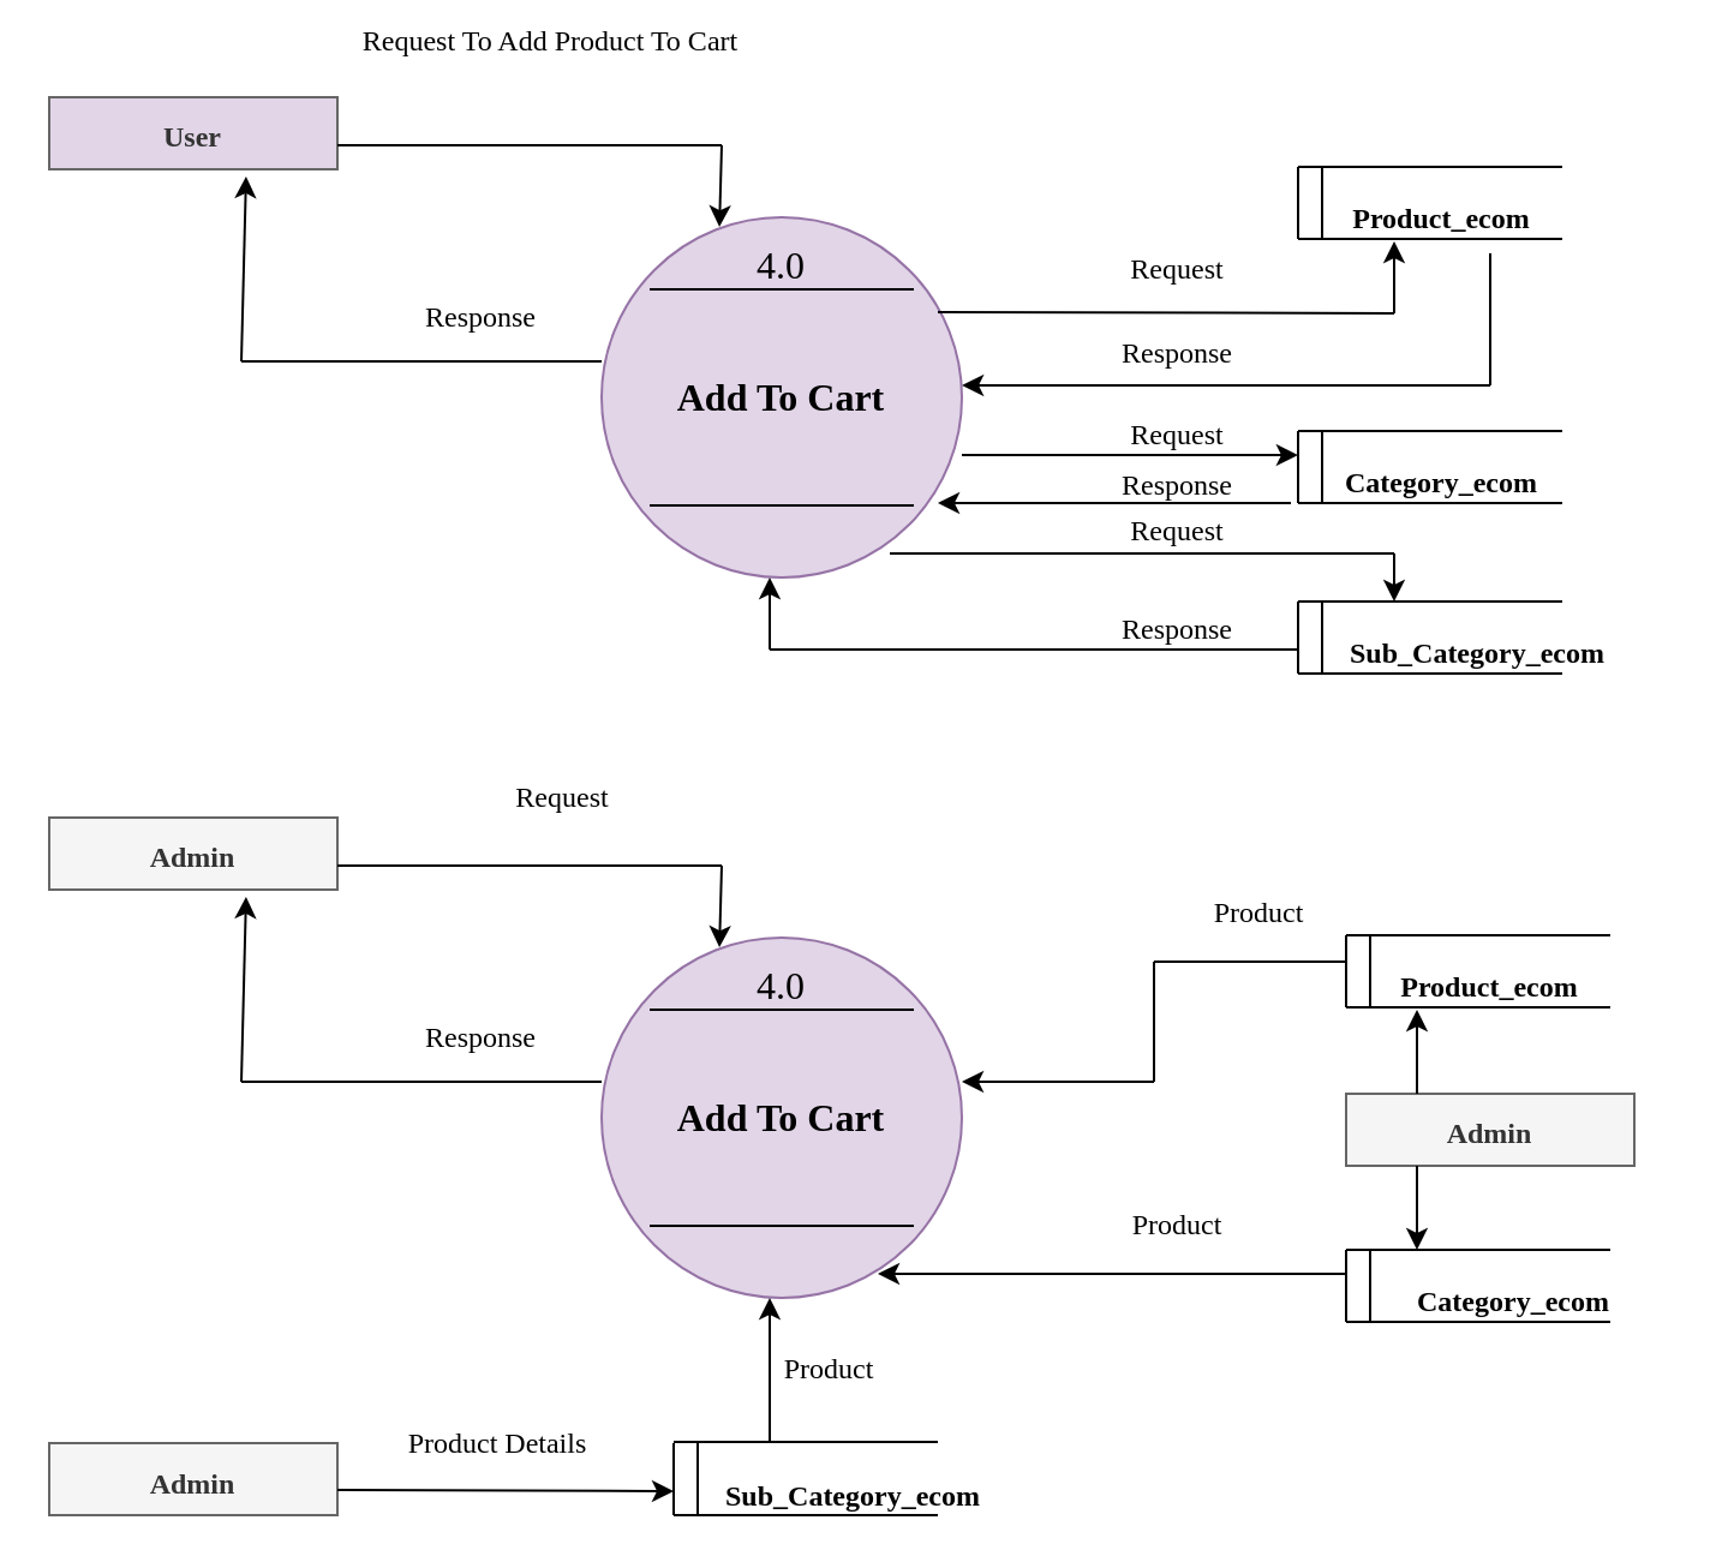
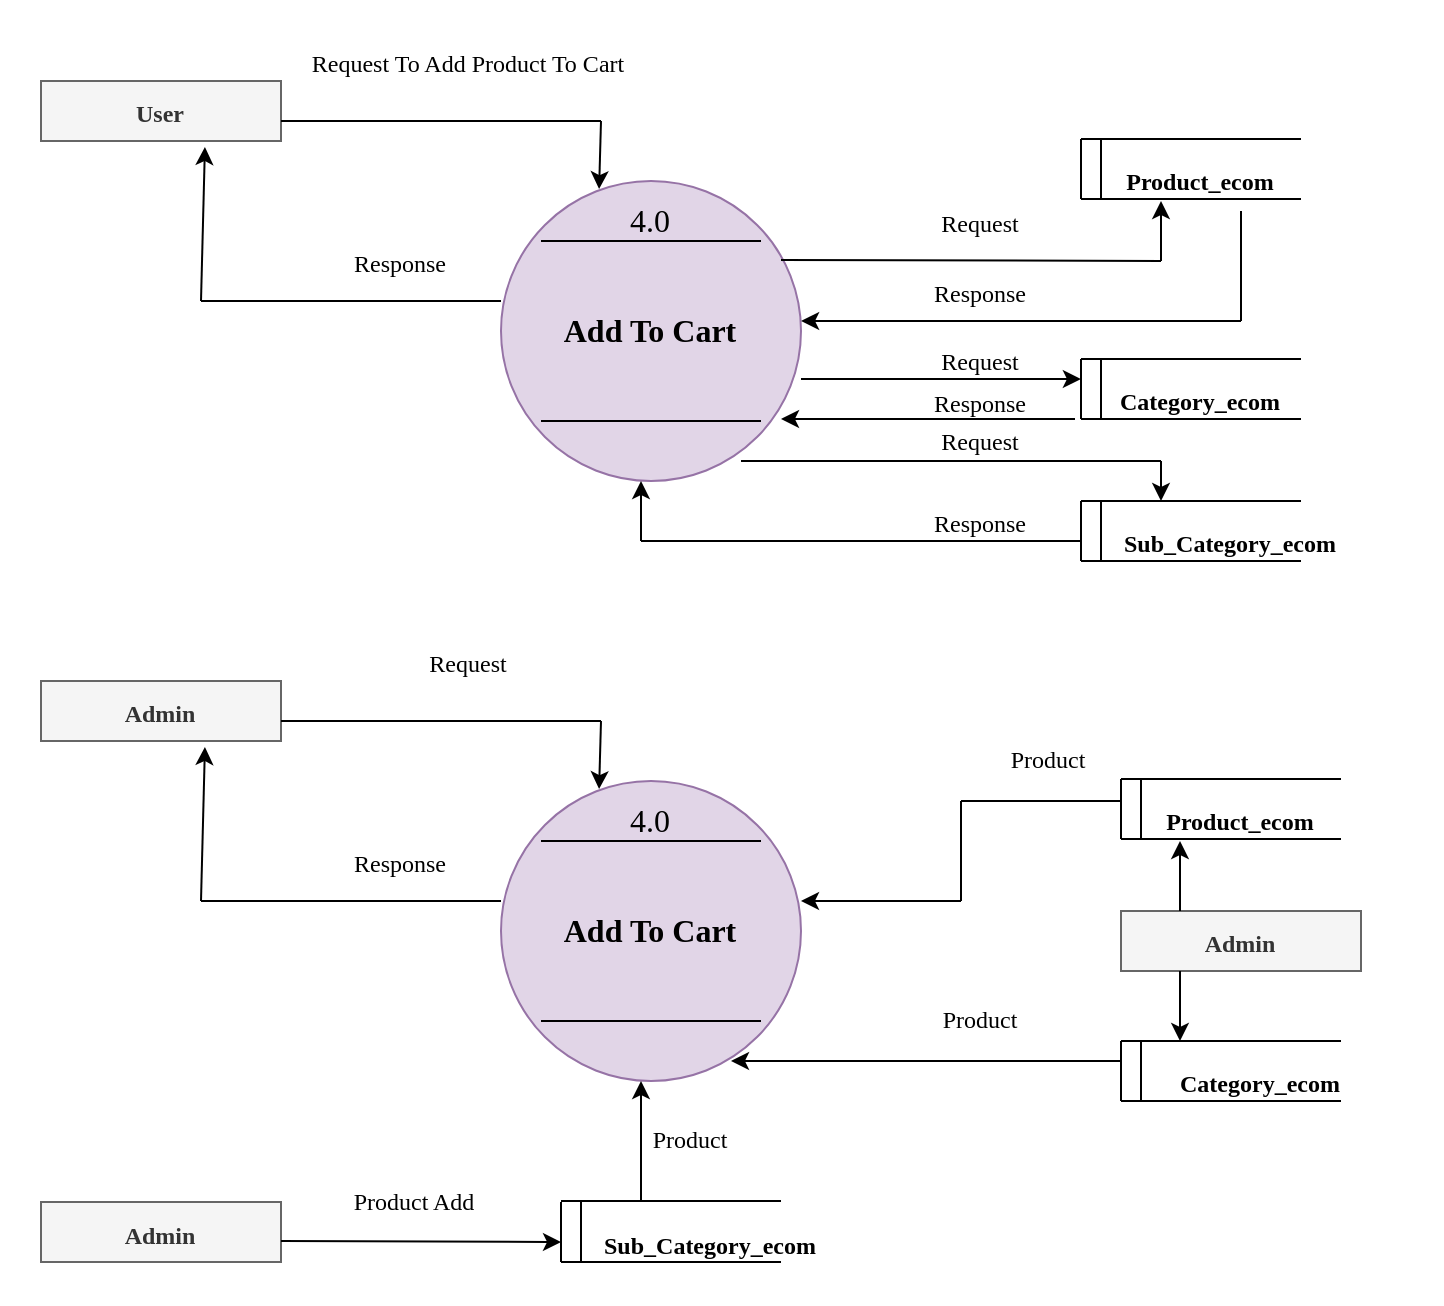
- <mxCell id="18" value="&lt;font face=&quot;Lucida Console&quot; style=&quot;font-size: 12px&quot;&gt;Request To Add Product To Cart&lt;/font&gt;" style="text;html=1;strokeColor=none;fillColor=none;align=center;verticalAlign=middle;whiteSpace=wrap;rounded=0;fontSize=16;" parent="1" vertex="1"><mxGeometry x="149" y="5" width="160" height="20" as="geometry" /></mxCell>
+ <mxCell id="18" value="&lt;font face=&quot;Lucida Console&quot; style=&quot;font-size: 12px&quot;&gt;Request To Add Product To Cart&lt;/font&gt;" style="text;html=1;strokeColor=none;fillColor=none;align=center;verticalAlign=middle;whiteSpace=wrap;rounded=0;fontSize=16;" parent="1" vertex="1"><mxGeometry x="154" y="20" width="160" height="20" as="geometry" /></mxCell>
- <mxCell id="17" value="&lt;b&gt;&lt;font style=&quot;font-size: 12px&quot; face=&quot;Lucida Console&quot;&gt;User&lt;/font&gt;&lt;/b&gt;" style="rounded=0;whiteSpace=wrap;html=1;fontSize=16;fillColor=#e1d5e7;strokeColor=#666666;fontColor=#333333;" parent="1" vertex="1"><mxGeometry x="20" y="40" width="120" height="30" as="geometry" /></mxCell>
+ <mxCell id="17" value="&lt;b&gt;&lt;font style=&quot;font-size: 12px&quot; face=&quot;Lucida Console&quot;&gt;User&lt;/font&gt;&lt;/b&gt;" style="rounded=0;whiteSpace=wrap;html=1;fontSize=16;fillColor=#f5f5f5;strokeColor=#666666;fontColor=#333333;" parent="1" vertex="1"><mxGeometry x="20" y="40" width="120" height="30" as="geometry" /></mxCell>
- <mxCell id="80" value="Product Details" style="text;html=1;strokeColor=none;fillColor=none;align=center;verticalAlign=middle;whiteSpace=wrap;rounded=0;fontSize=12;fontFamily=Lucida Console;" parent="1" vertex="1"><mxGeometry x="144" y="590.5" width="126" height="20" as="geometry" /></mxCell>
+ <mxCell id="80" value="Product Add" style="text;html=1;strokeColor=none;fillColor=none;align=center;verticalAlign=middle;whiteSpace=wrap;rounded=0;fontSize=12;fontFamily=Lucida Console;" parent="1" vertex="1"><mxGeometry x="144" y="590.5" width="126" height="20" as="geometry" /></mxCell>
